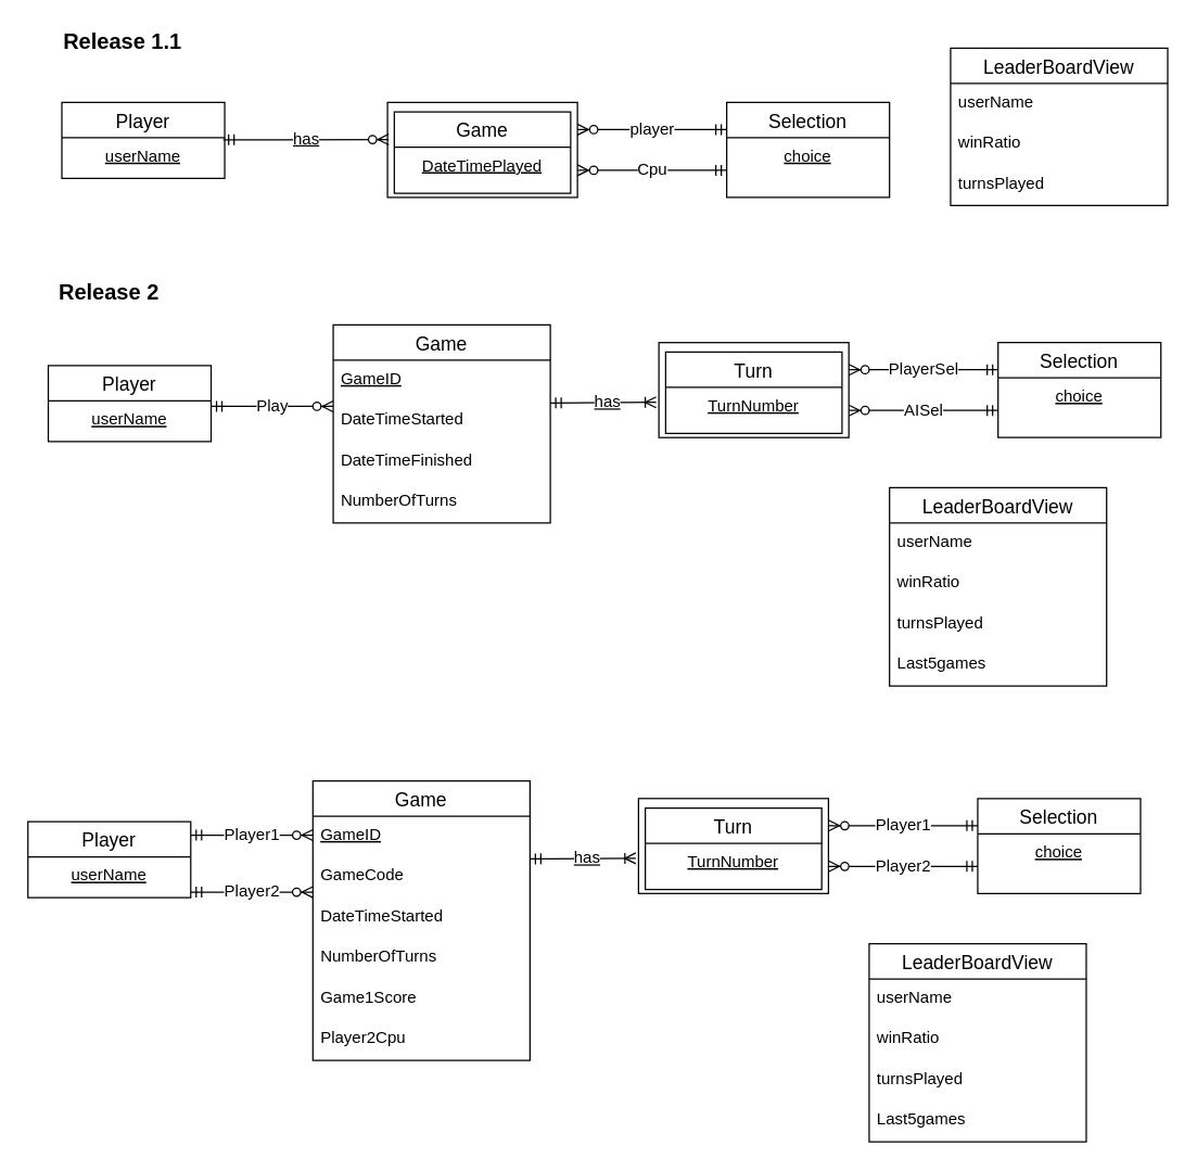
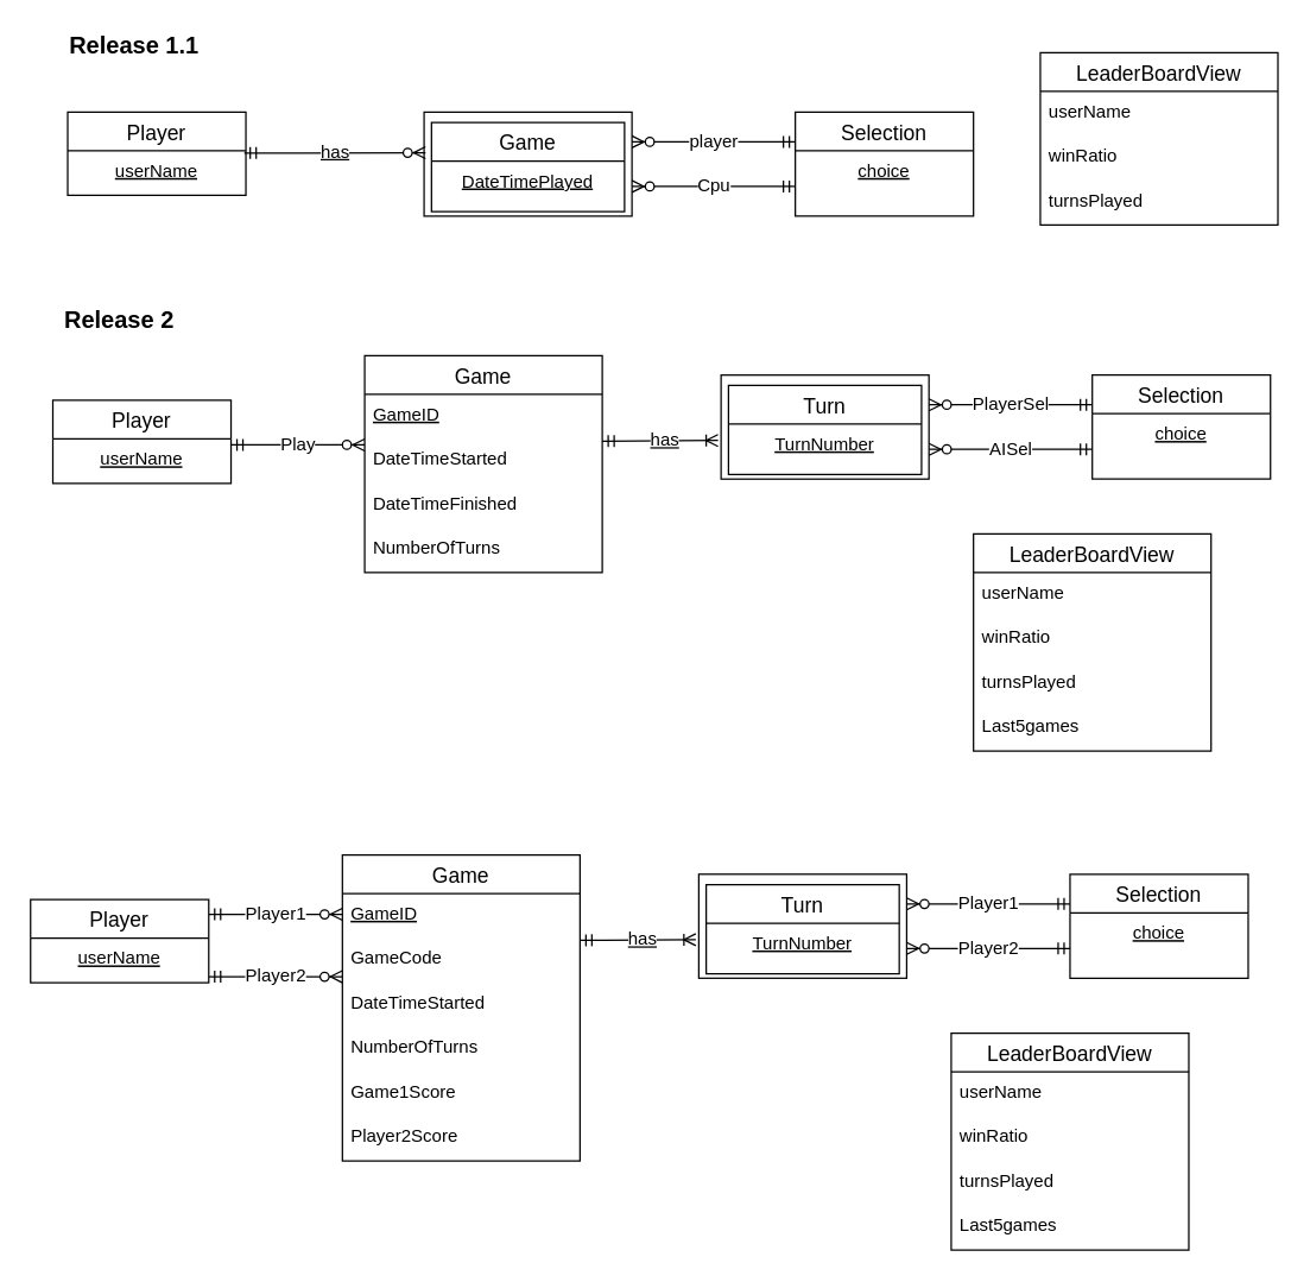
- <mxCell id="61" value="Player2Cpu" style="text;strokeColor=none;fillColor=none;spacingLeft=4;spacingRight=4;overflow=hidden;rotatable=0;points=[[0,0.5],[1,0.5]];portConstraint=eastwest;fontSize=12;" parent="55" vertex="1"><mxGeometry y="176" width="160" height="30" as="geometry" /></mxCell>
+ <mxCell id="61" value="Player2Score" style="text;strokeColor=none;fillColor=none;spacingLeft=4;spacingRight=4;overflow=hidden;rotatable=0;points=[[0,0.5],[1,0.5]];portConstraint=eastwest;fontSize=12;" parent="55" vertex="1"><mxGeometry y="176" width="160" height="30" as="geometry" /></mxCell>
